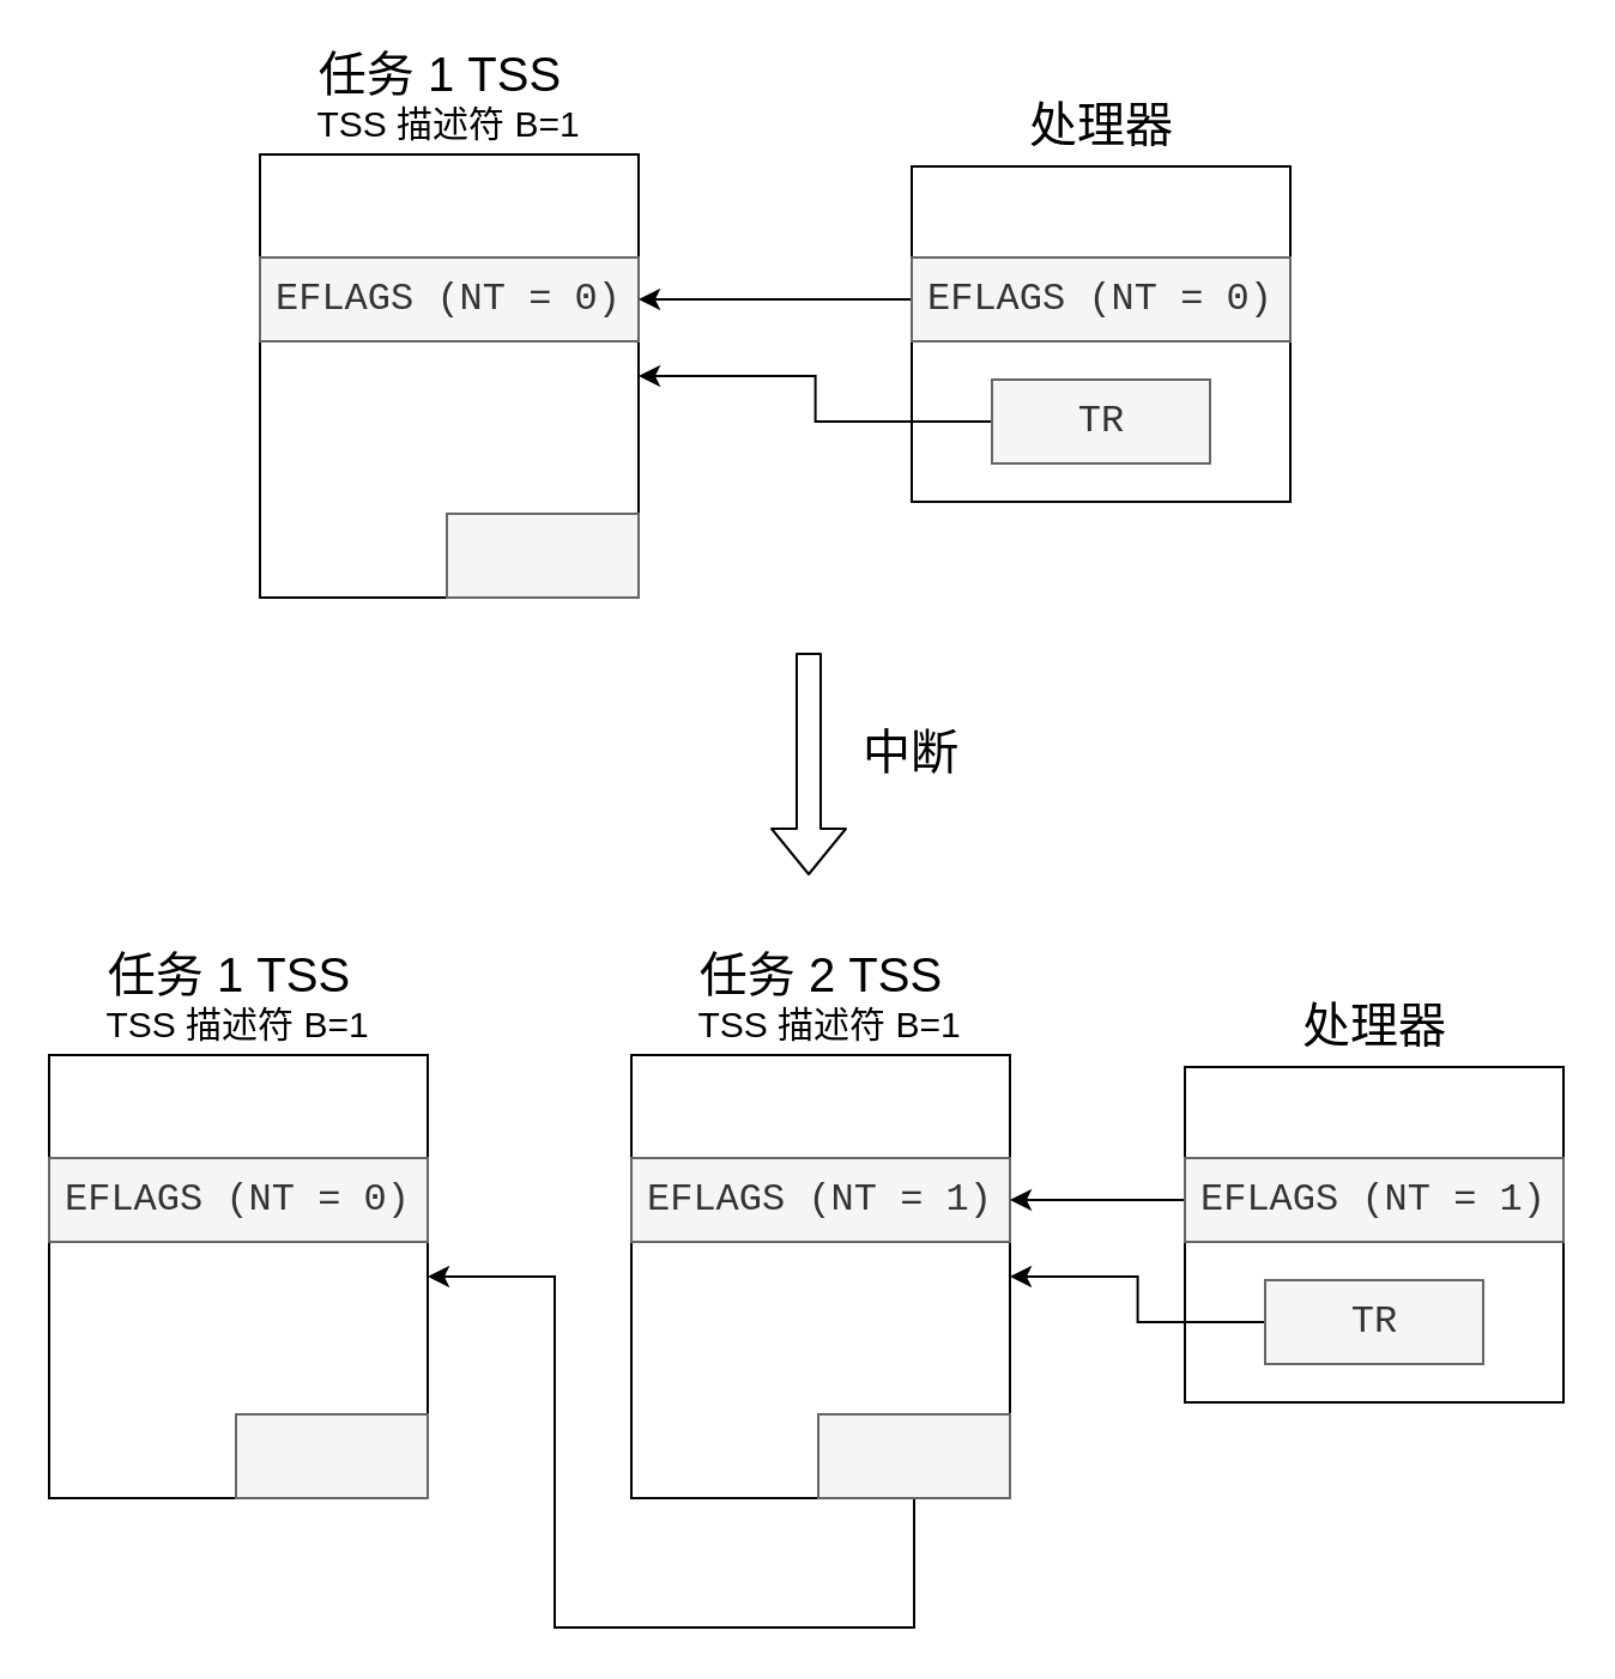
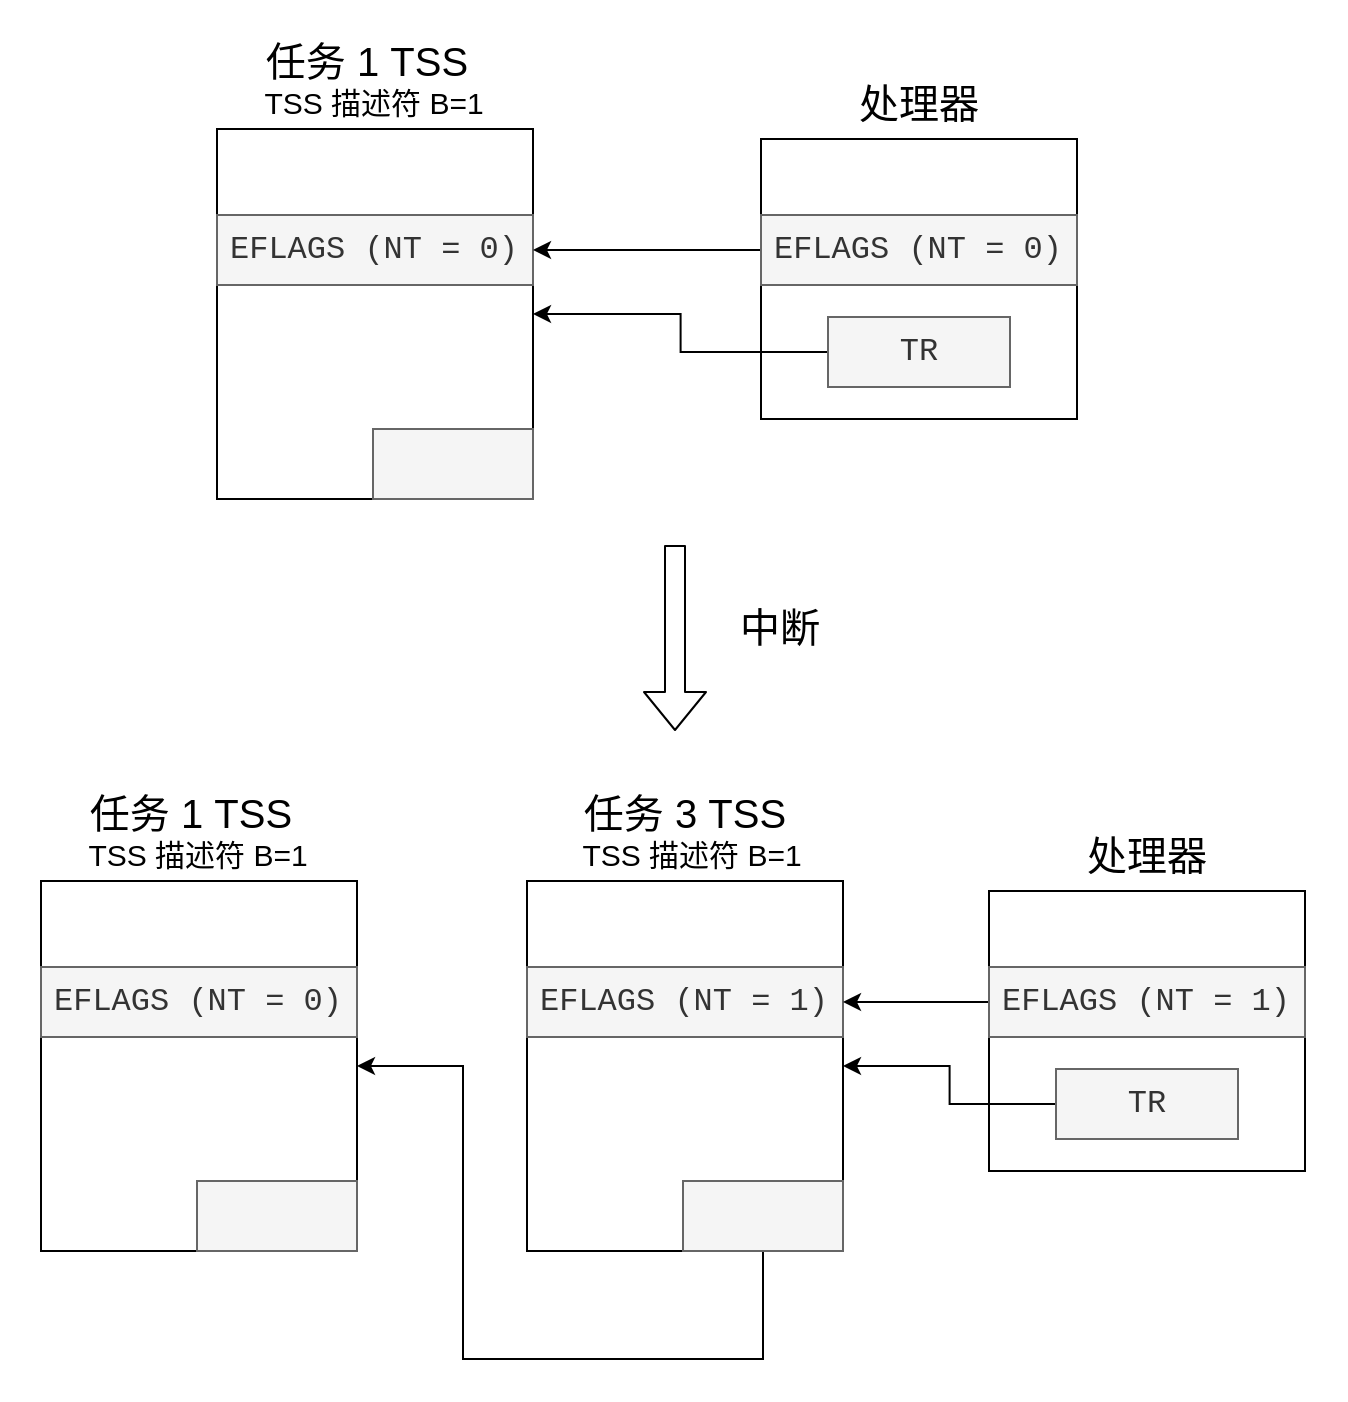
- <mxCell id="31" value="&lt;span style=&quot;font-size: 20px&quot;&gt;中断&lt;/span&gt;" style="text;html=1;strokeColor=none;fillColor=none;align=center;verticalAlign=middle;whiteSpace=wrap;rounded=0;" vertex="1" parent="1"><mxGeometry x="346.5" y="303" width="66" height="20" as="geometry" /></mxCell>
+ <mxCell id="31" value="&lt;span style=&quot;font-size: 20px&quot;&gt;中断&lt;/span&gt;" style="text;html=1;strokeColor=none;fillColor=none;align=center;verticalAlign=middle;whiteSpace=wrap;rounded=0;" vertex="1" parent="1"><mxGeometry x="356.5" y="303" width="66" height="20" as="geometry" /></mxCell>
- <mxCell id="11" value="&lt;font style=&quot;font-size: 20px&quot;&gt;任务 2 TSS&lt;/font&gt;" style="text;html=1;strokeColor=none;fillColor=none;align=center;verticalAlign=middle;whiteSpace=wrap;rounded=0;" vertex="1" parent="1"><mxGeometry x="271.5" y="396" width="141" height="20" as="geometry" /></mxCell>
+ <mxCell id="11" value="&lt;font style=&quot;font-size: 20px&quot;&gt;任务 3 TSS&lt;/font&gt;" style="text;html=1;strokeColor=none;fillColor=none;align=center;verticalAlign=middle;whiteSpace=wrap;rounded=0;" vertex="1" parent="1"><mxGeometry x="271.5" y="396" width="141" height="20" as="geometry" /></mxCell>
